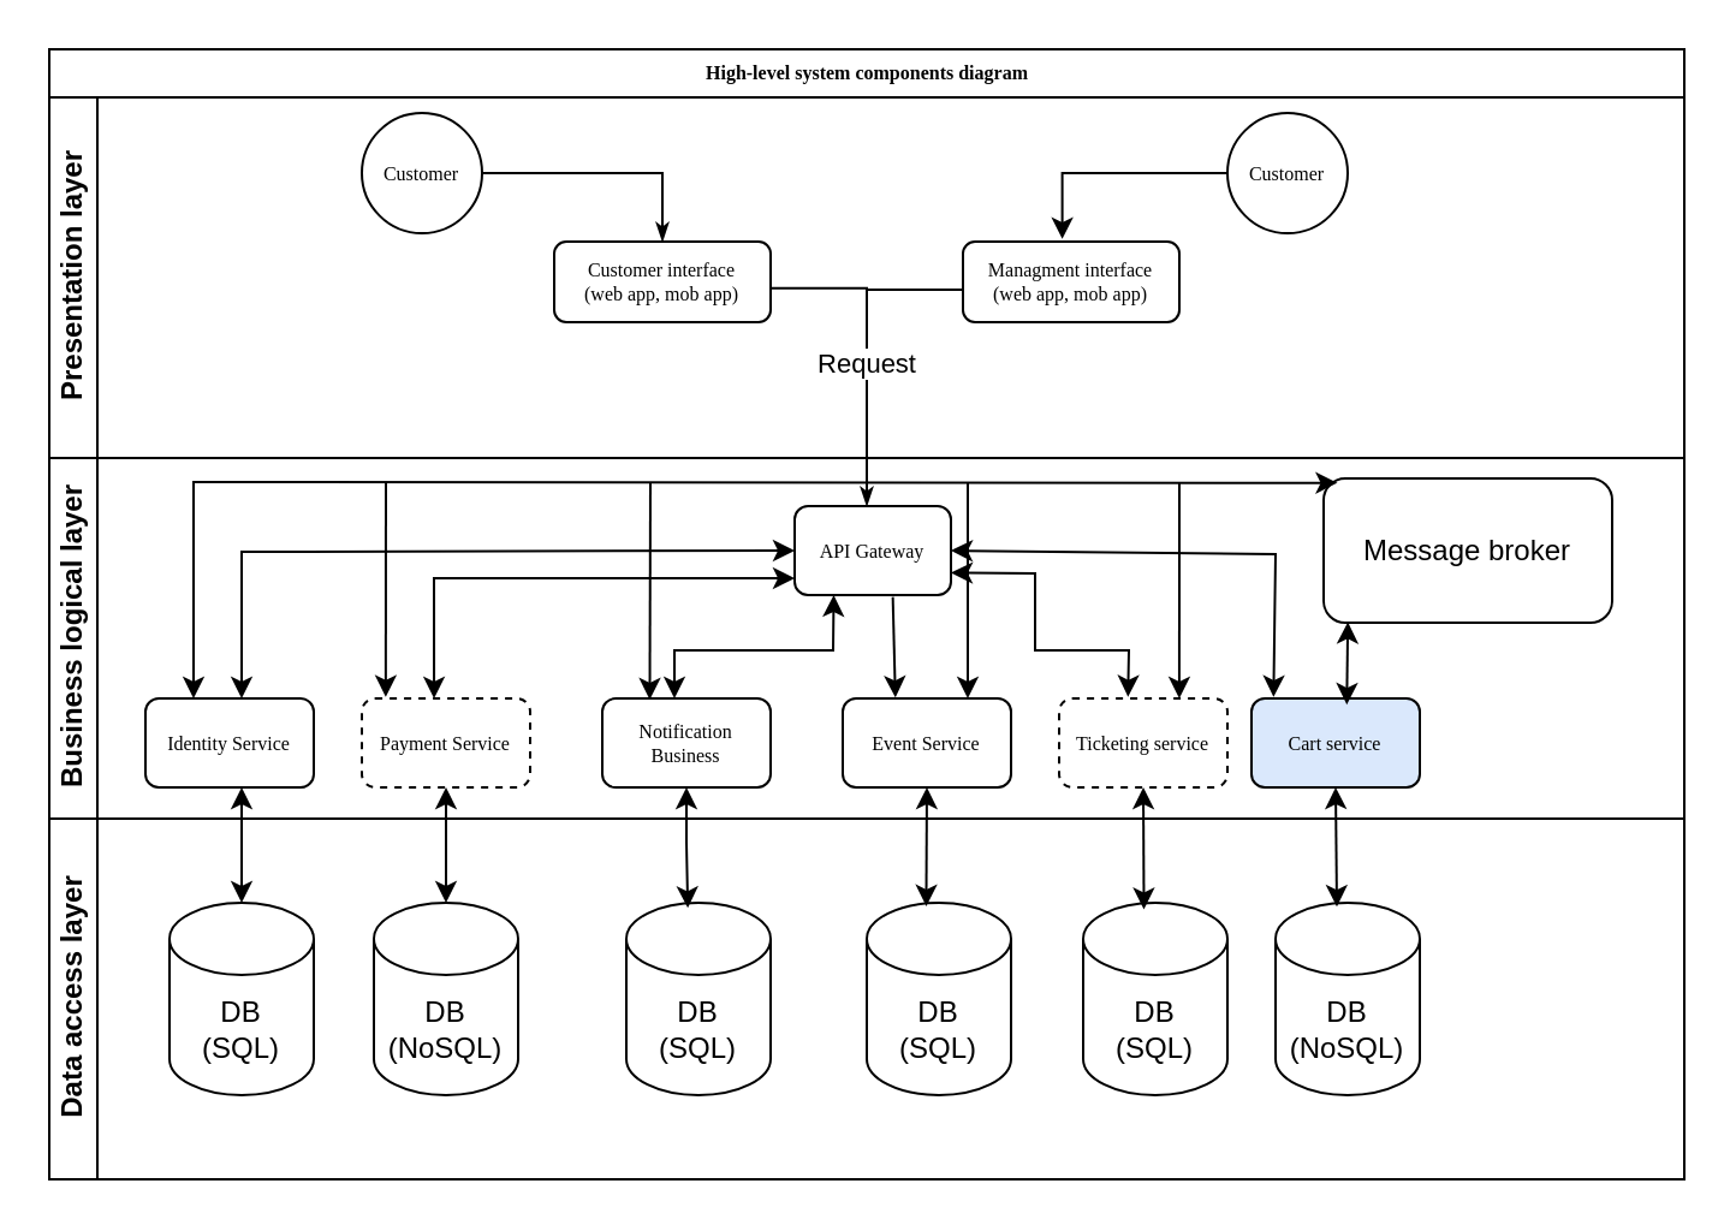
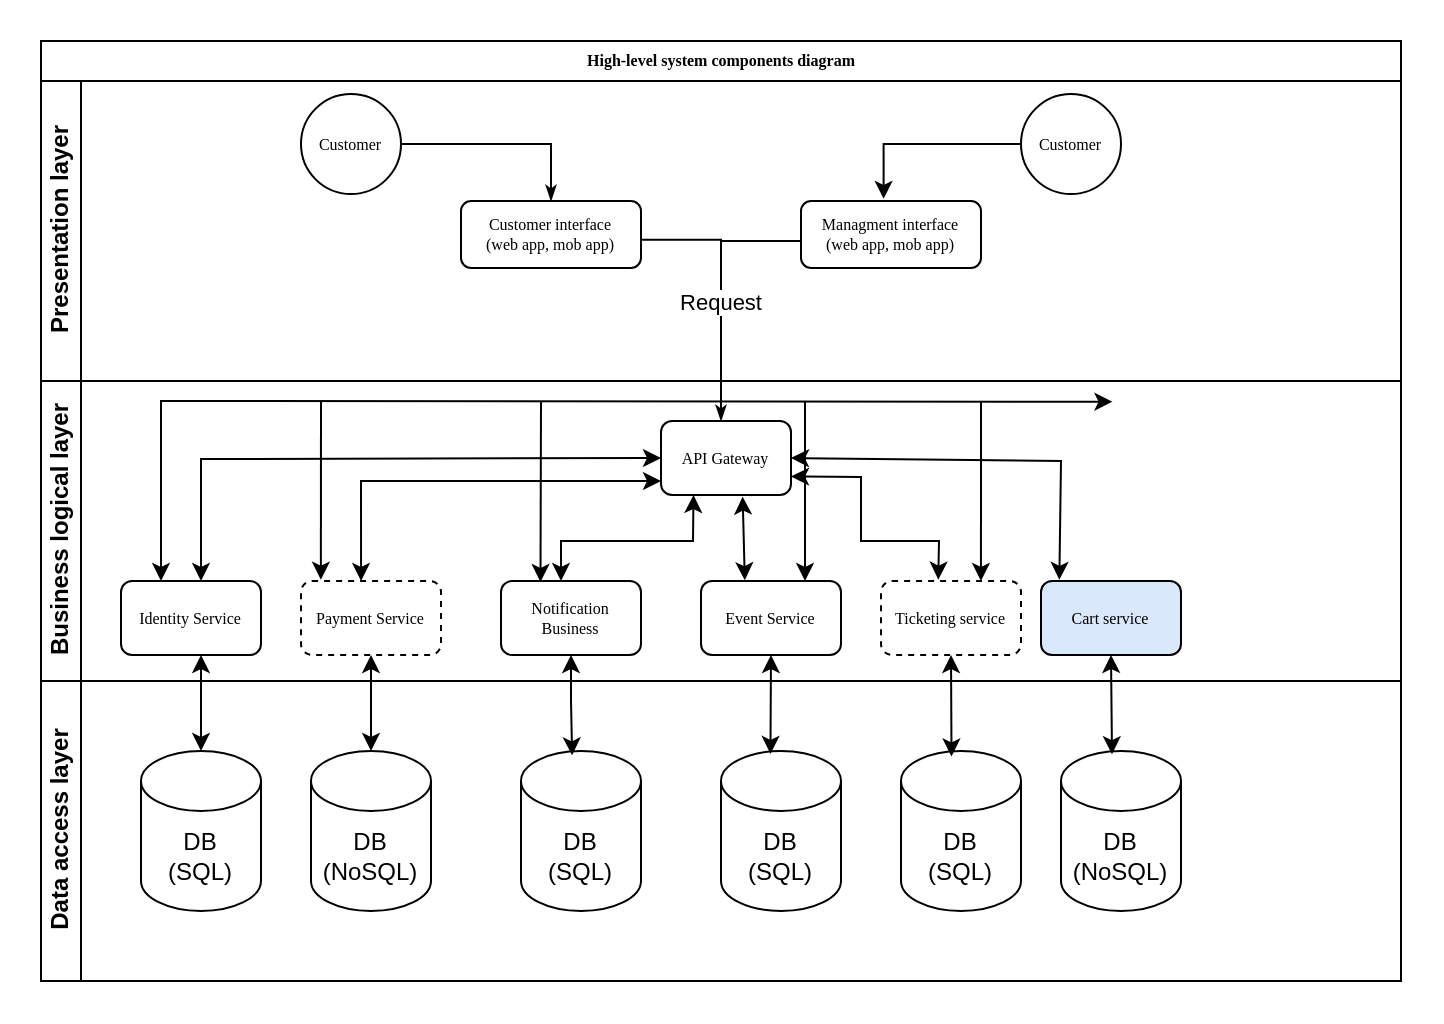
- <mxCell id="26" value="Message broker" style="rounded=1;whiteSpace=wrap;html=1;" vertex="1" parent="13"><mxGeometry x="530" y="8.5" width="120" height="60" as="geometry" /></mxCell>
- <mxCell id="24" value="" style="endArrow=none;startArrow=classic;html=1;rounded=0;exitX=0.313;exitY=-0.011;exitDx=0;exitDy=0;exitPerimeter=0;entryX=0.628;entryY=1.022;entryDx=0;entryDy=0;entryPerimeter=0;" parent="13" source="16" target="14" edge="1"><mxGeometry width="50" height="50" relative="1" as="geometry"><mxPoint x="130" y="160" as="sourcePoint" /><mxPoint x="350" y="60" as="targetPoint" /></mxGeometry></mxCell>
+ <mxCell id="24" value="" style="endArrow=classic;startArrow=classic;html=1;rounded=0;exitX=0.313;exitY=-0.011;exitDx=0;exitDy=0;exitPerimeter=0;entryX=0.628;entryY=1.022;entryDx=0;entryDy=0;entryPerimeter=0;" parent="13" source="16" target="14" edge="1"><mxGeometry width="50" height="50" relative="1" as="geometry"><mxPoint x="130" y="160" as="sourcePoint" /><mxPoint x="350" y="60" as="targetPoint" /></mxGeometry></mxCell>
- <mxCell id="32" value="" style="endArrow=classic;startArrow=classic;html=1;rounded=0;exitX=0.566;exitY=0.07;exitDx=0;exitDy=0;exitPerimeter=0;entryX=0.084;entryY=0.995;entryDx=0;entryDy=0;entryPerimeter=0;" edge="1" parent="13" source="31" target="26"><mxGeometry width="50" height="50" relative="1" as="geometry"><mxPoint x="470" y="110" as="sourcePoint" /><mxPoint x="540" y="70" as="targetPoint" /></mxGeometry></mxCell>
